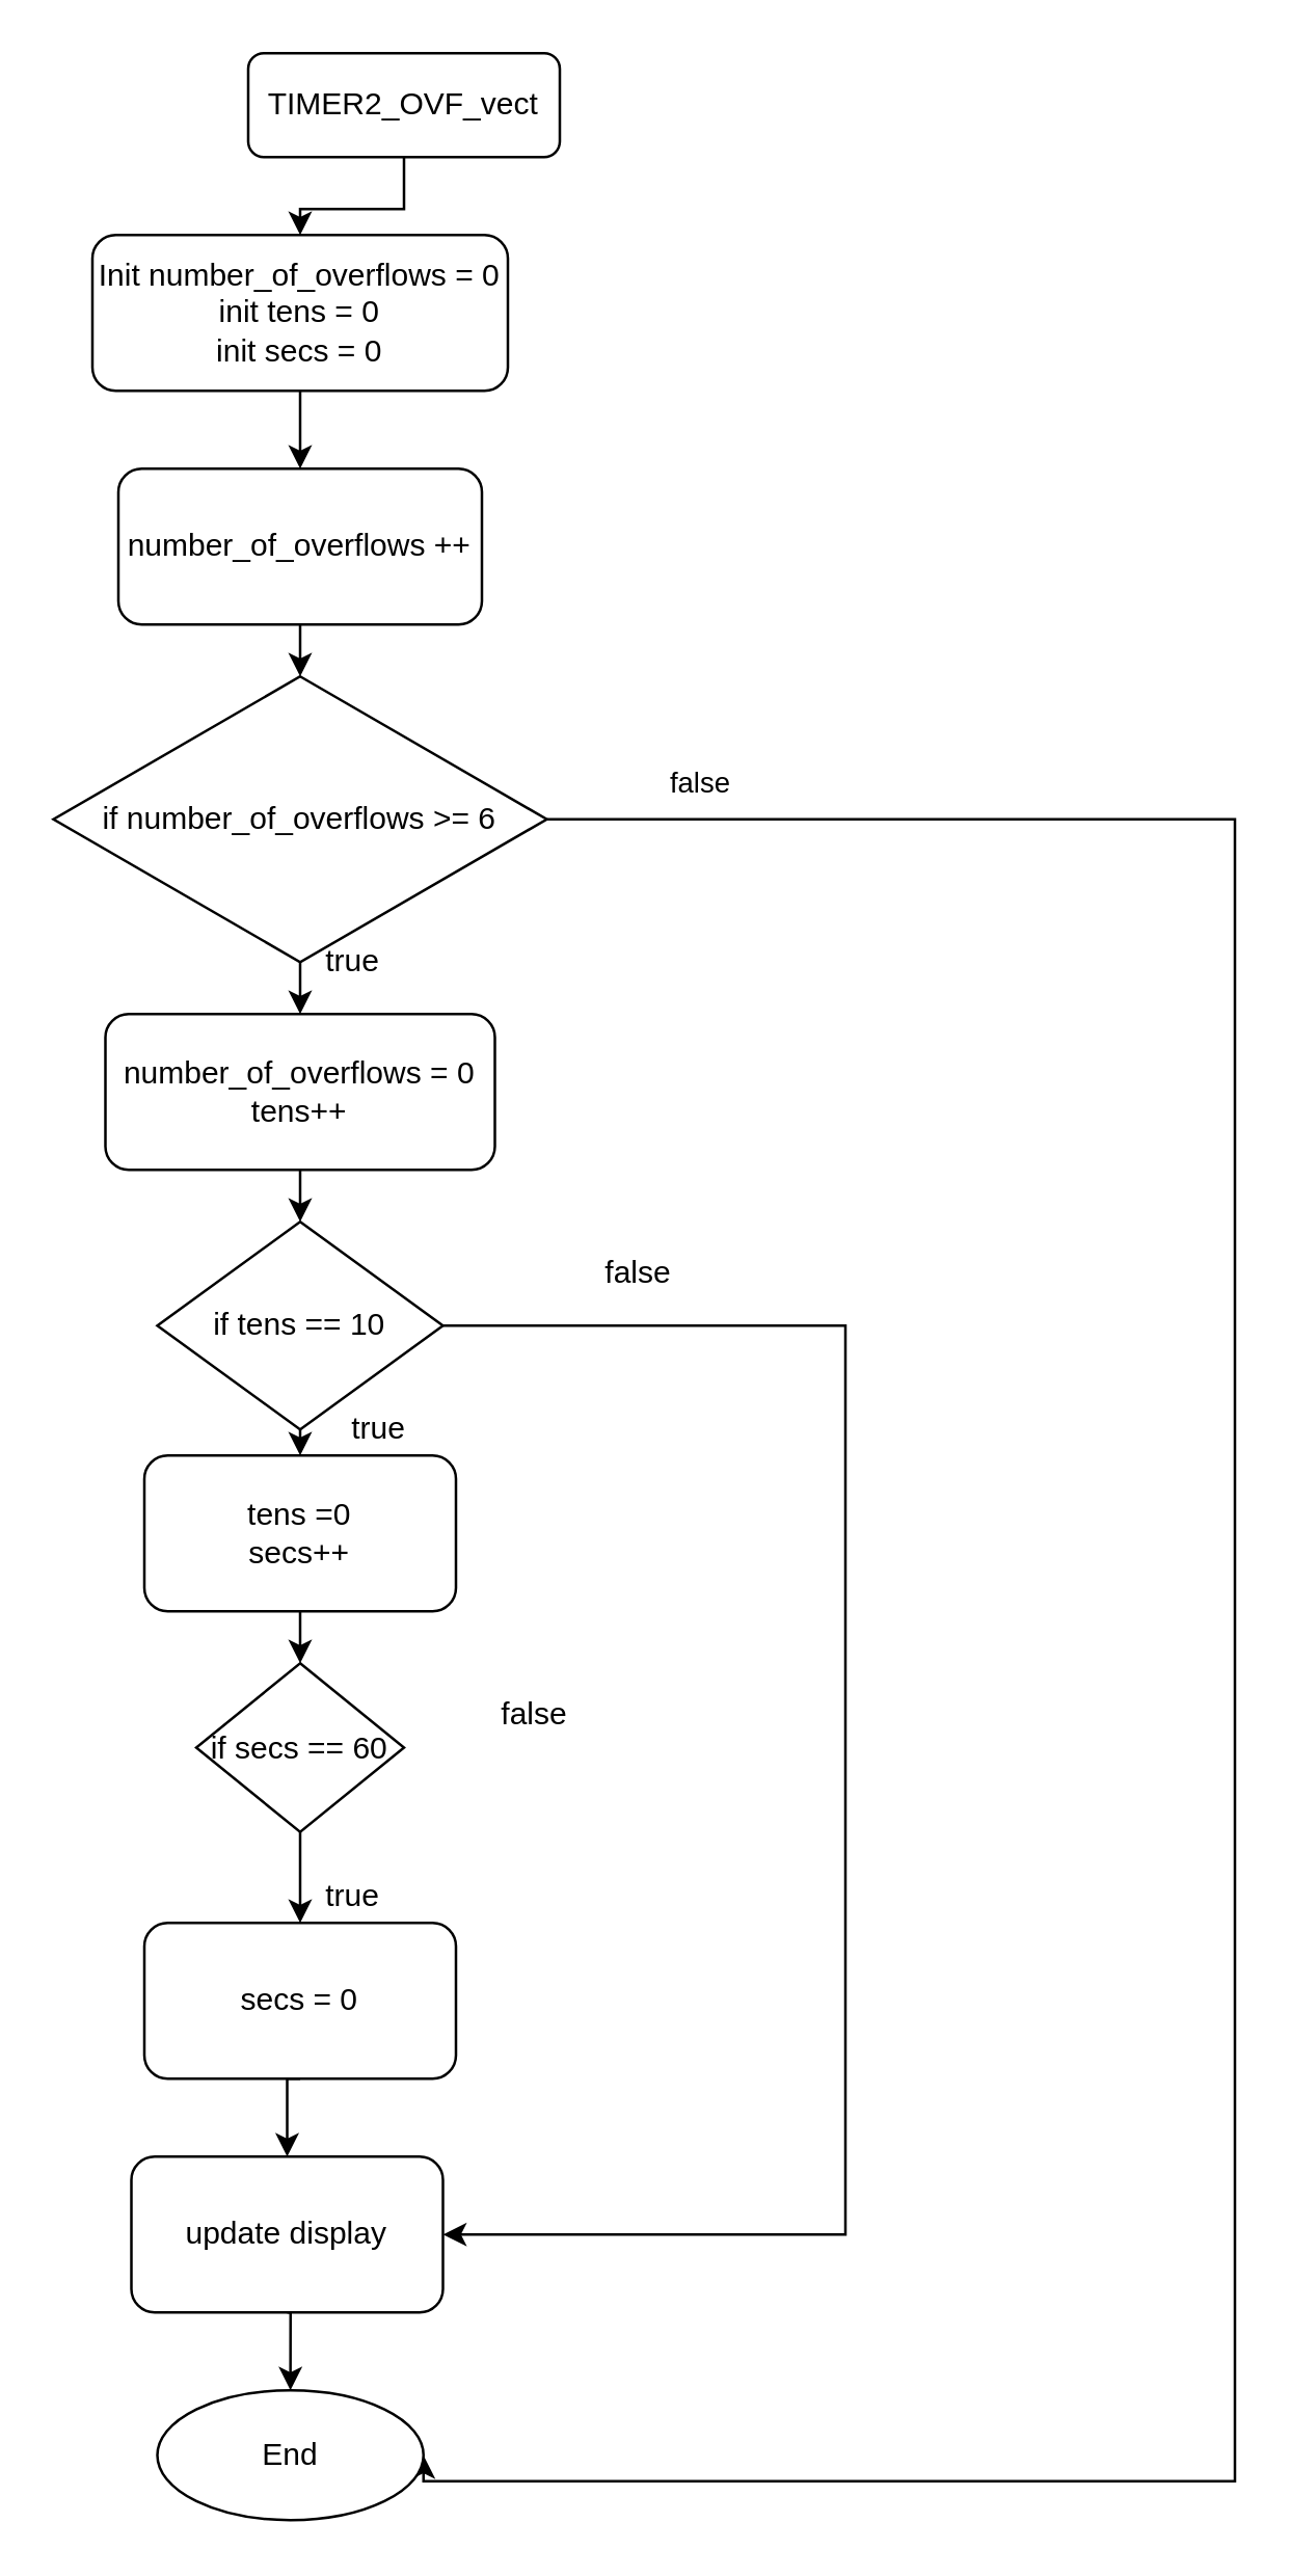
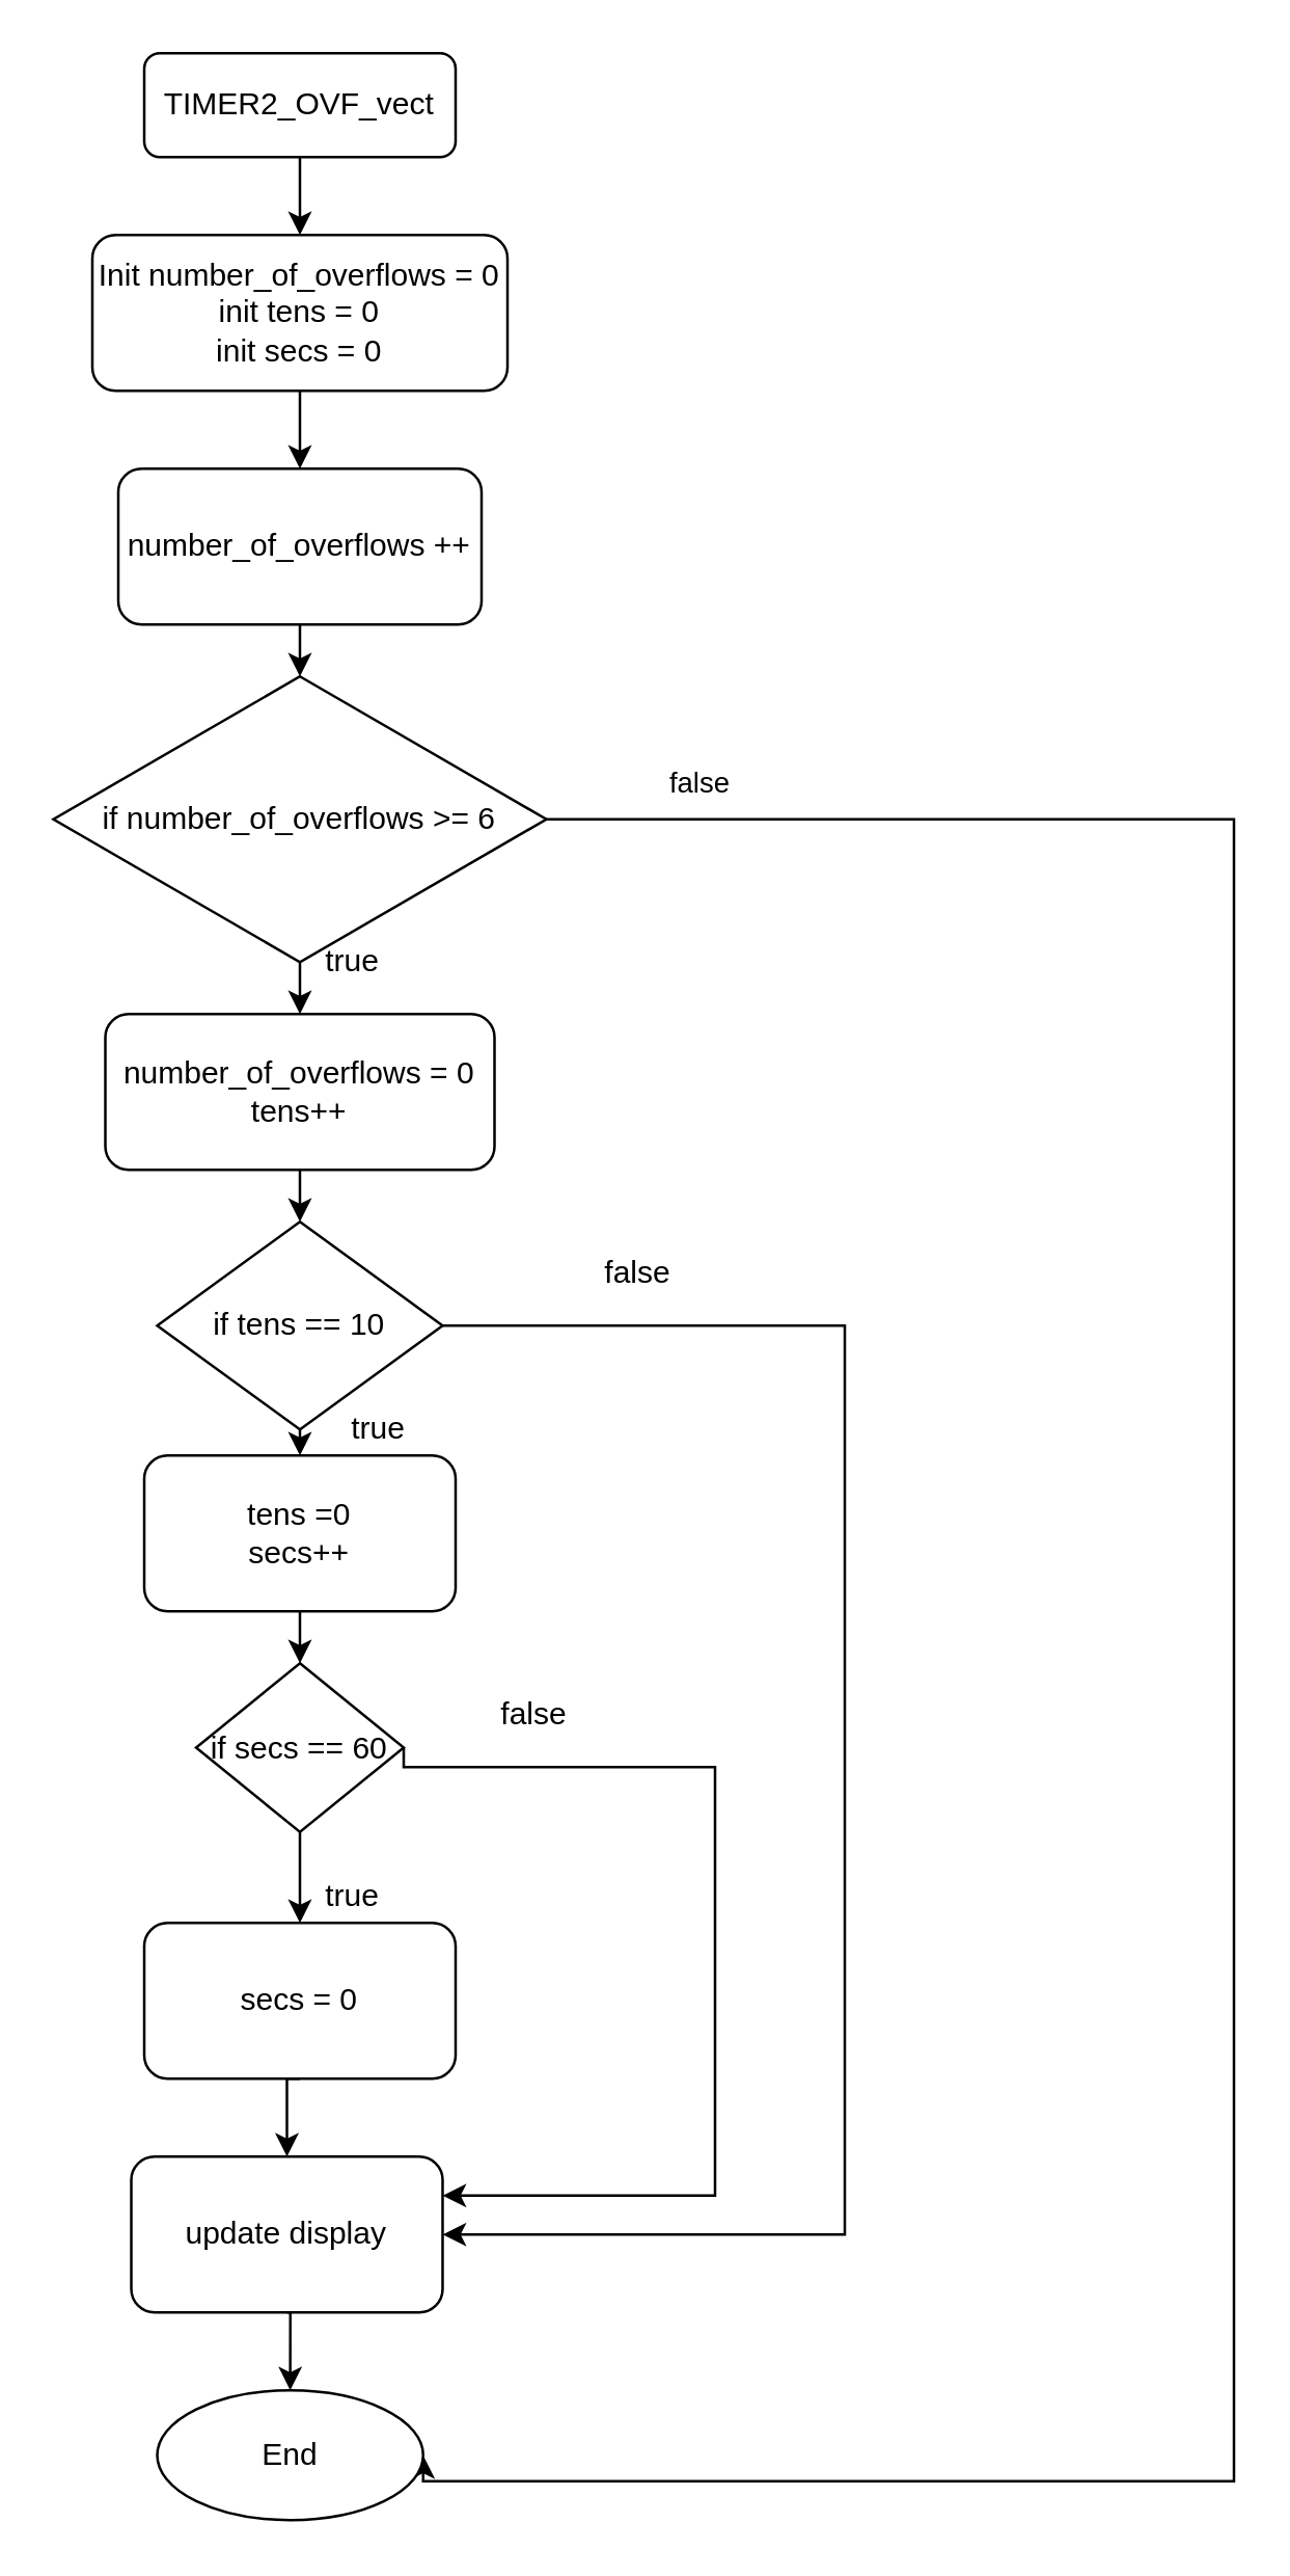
- <mxCell id="3" value="TIMER2_OVF_vect" style="rounded=1;whiteSpace=wrap;html=1;fontSize=12;glass=0;strokeWidth=1;shadow=0;" parent="1" vertex="1"><mxGeometry x="95" y="20" width="120" height="40" as="geometry" /></mxCell>
+ <mxCell id="3" value="TIMER2_OVF_vect" style="rounded=1;whiteSpace=wrap;html=1;fontSize=12;glass=0;strokeWidth=1;shadow=0;" parent="1" vertex="1"><mxGeometry x="55" y="20" width="120" height="40" as="geometry" /></mxCell>
+ <mxCell id="20" style="edgeStyle=orthogonalEdgeStyle;rounded=0;orthogonalLoop=1;jettySize=auto;html=1;exitX=1;exitY=0.5;exitDx=0;exitDy=0;entryX=1;entryY=0.25;entryDx=0;entryDy=0;labelBackgroundColor=default;fontColor=default;strokeColor=default;" edge="1" parent="1" source="21" target="25"><mxGeometry relative="1" as="geometry"><Array as="points"><mxPoint x="275" y="680" /><mxPoint x="275" y="845" /></Array></mxGeometry></mxCell>
